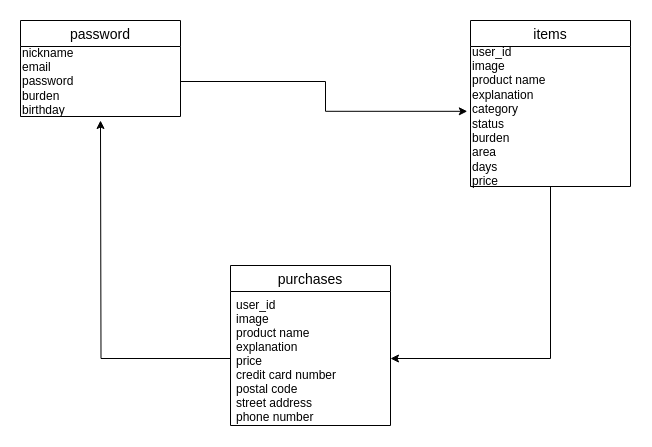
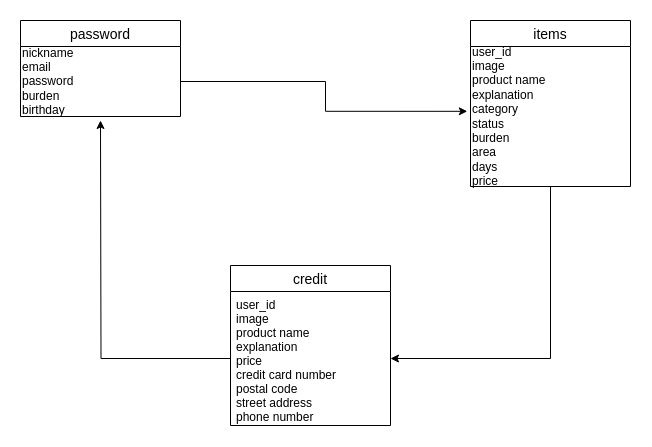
- <mxCell id="6" value="purchases" style="swimlane;fontStyle=0;childLayout=stackLayout;horizontal=1;startSize=26;horizontalStack=0;resizeParent=1;resizeParentMax=0;resizeLast=0;collapsible=1;marginBottom=0;align=center;fontSize=14;" vertex="1" parent="1"><mxGeometry x="230" y="265" width="160" height="160" as="geometry" /></mxCell>
+ <mxCell id="6" value="credit" style="swimlane;fontStyle=0;childLayout=stackLayout;horizontal=1;startSize=26;horizontalStack=0;resizeParent=1;resizeParentMax=0;resizeLast=0;collapsible=1;marginBottom=0;align=center;fontSize=14;" vertex="1" parent="1"><mxGeometry x="230" y="265" width="160" height="160" as="geometry" /></mxCell>
